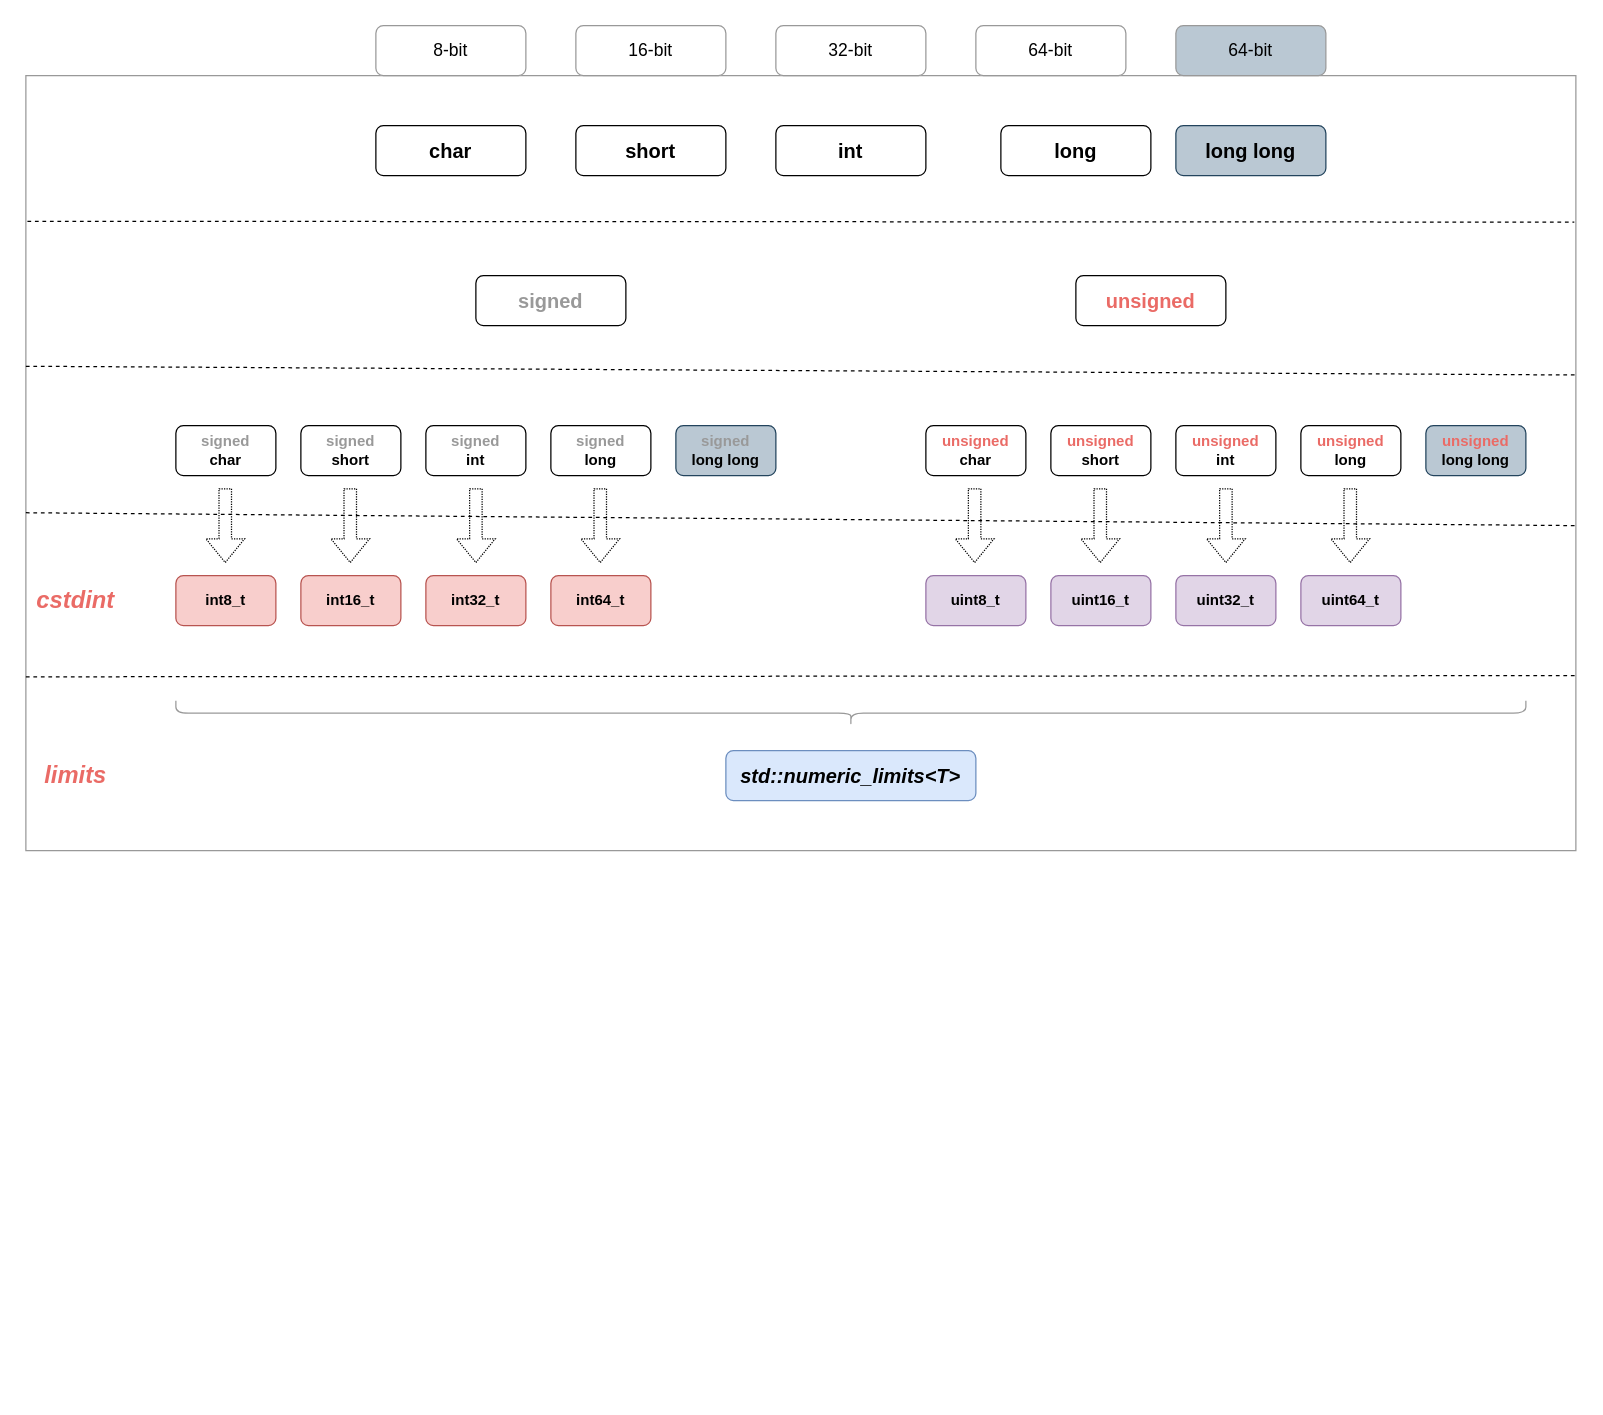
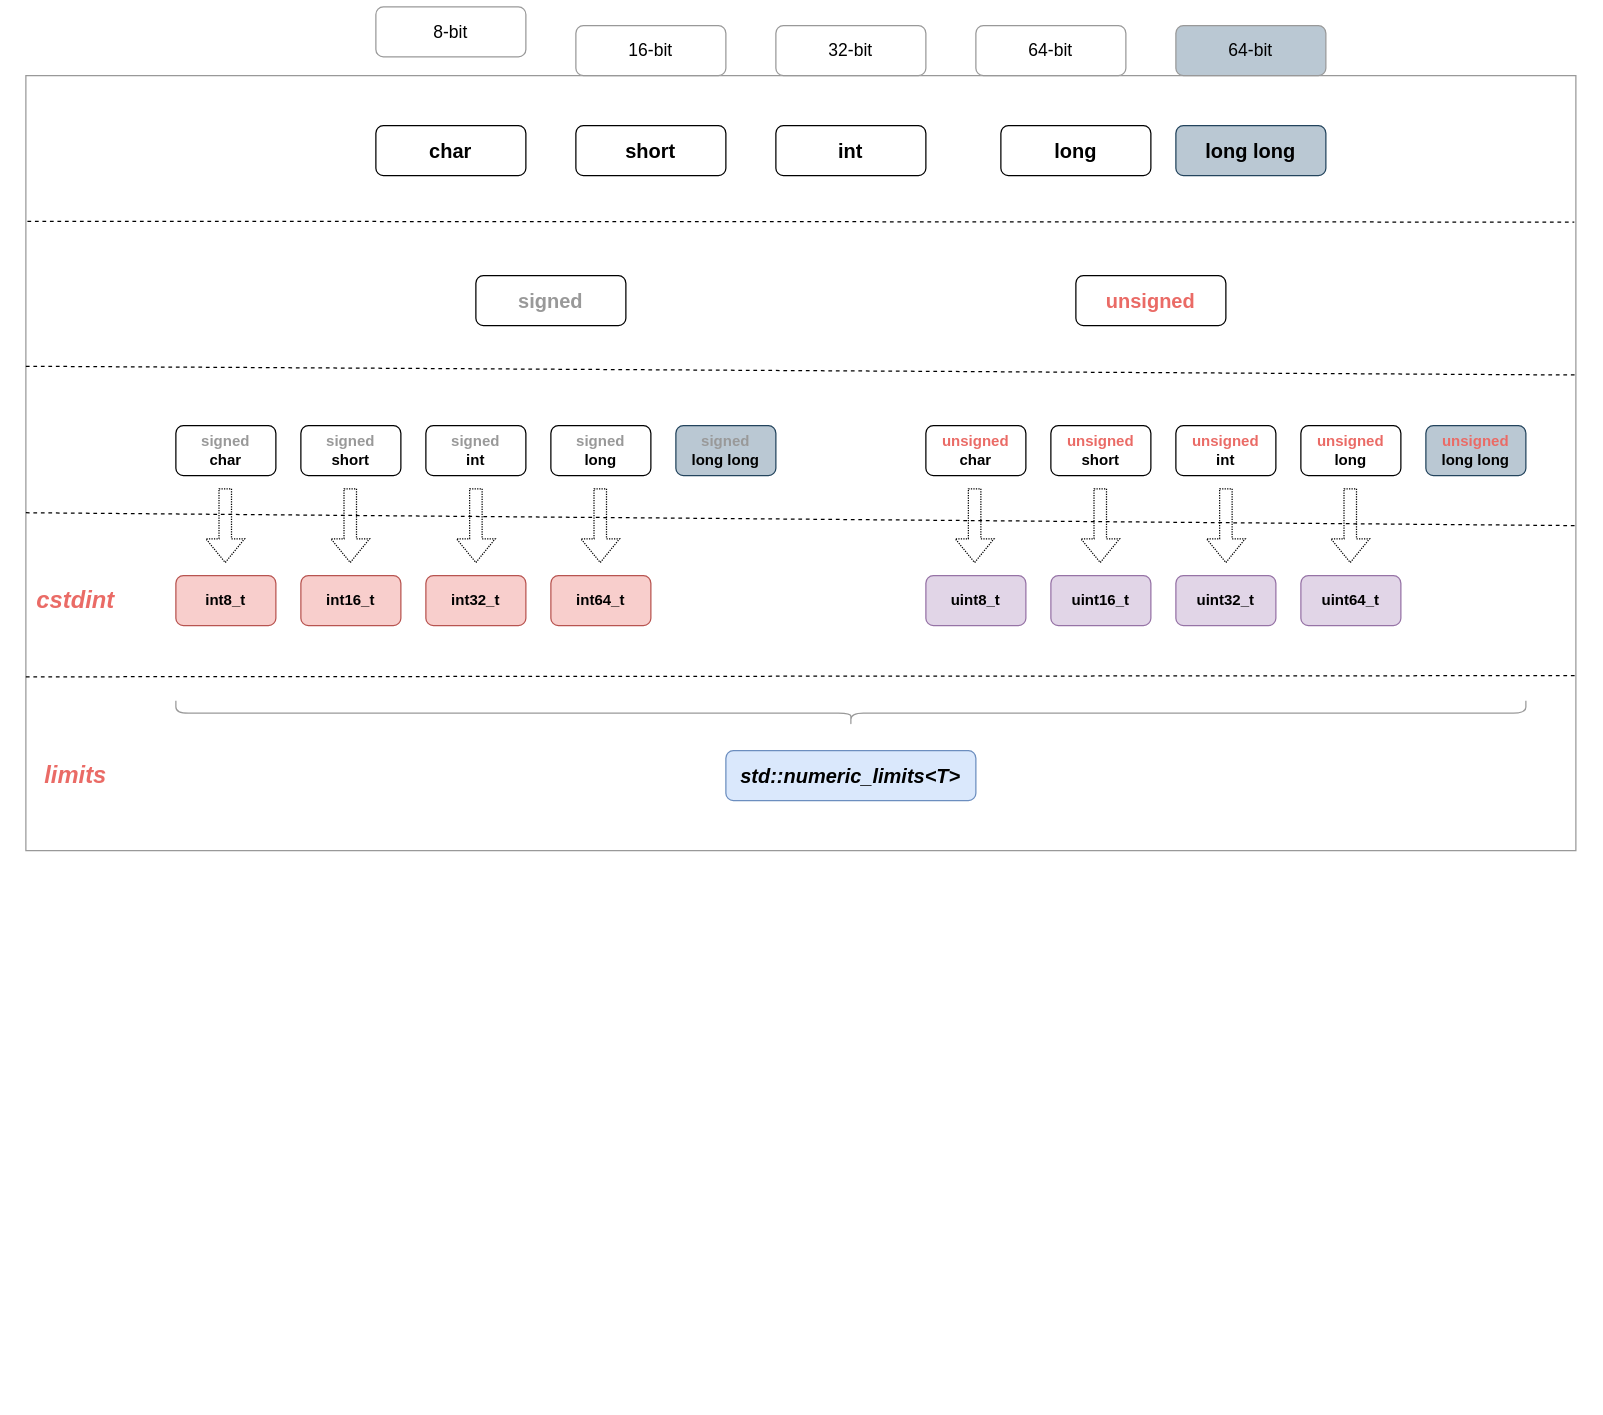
- <mxCell id="28" value="&lt;font style=&quot;font-size: 14px&quot;&gt;8-bit&lt;/font&gt;" style="rounded=1;whiteSpace=wrap;html=1;strokeColor=#999999;" vertex="1" parent="1"><mxGeometry x="300" y="20" width="120" height="40" as="geometry" /></mxCell>
+ <mxCell id="28" value="&lt;font style=&quot;font-size: 14px&quot;&gt;8-bit&lt;/font&gt;" style="rounded=1;whiteSpace=wrap;html=1;strokeColor=#999999;" vertex="1" parent="1"><mxGeometry x="300" y="5" width="120" height="40" as="geometry" /></mxCell>
